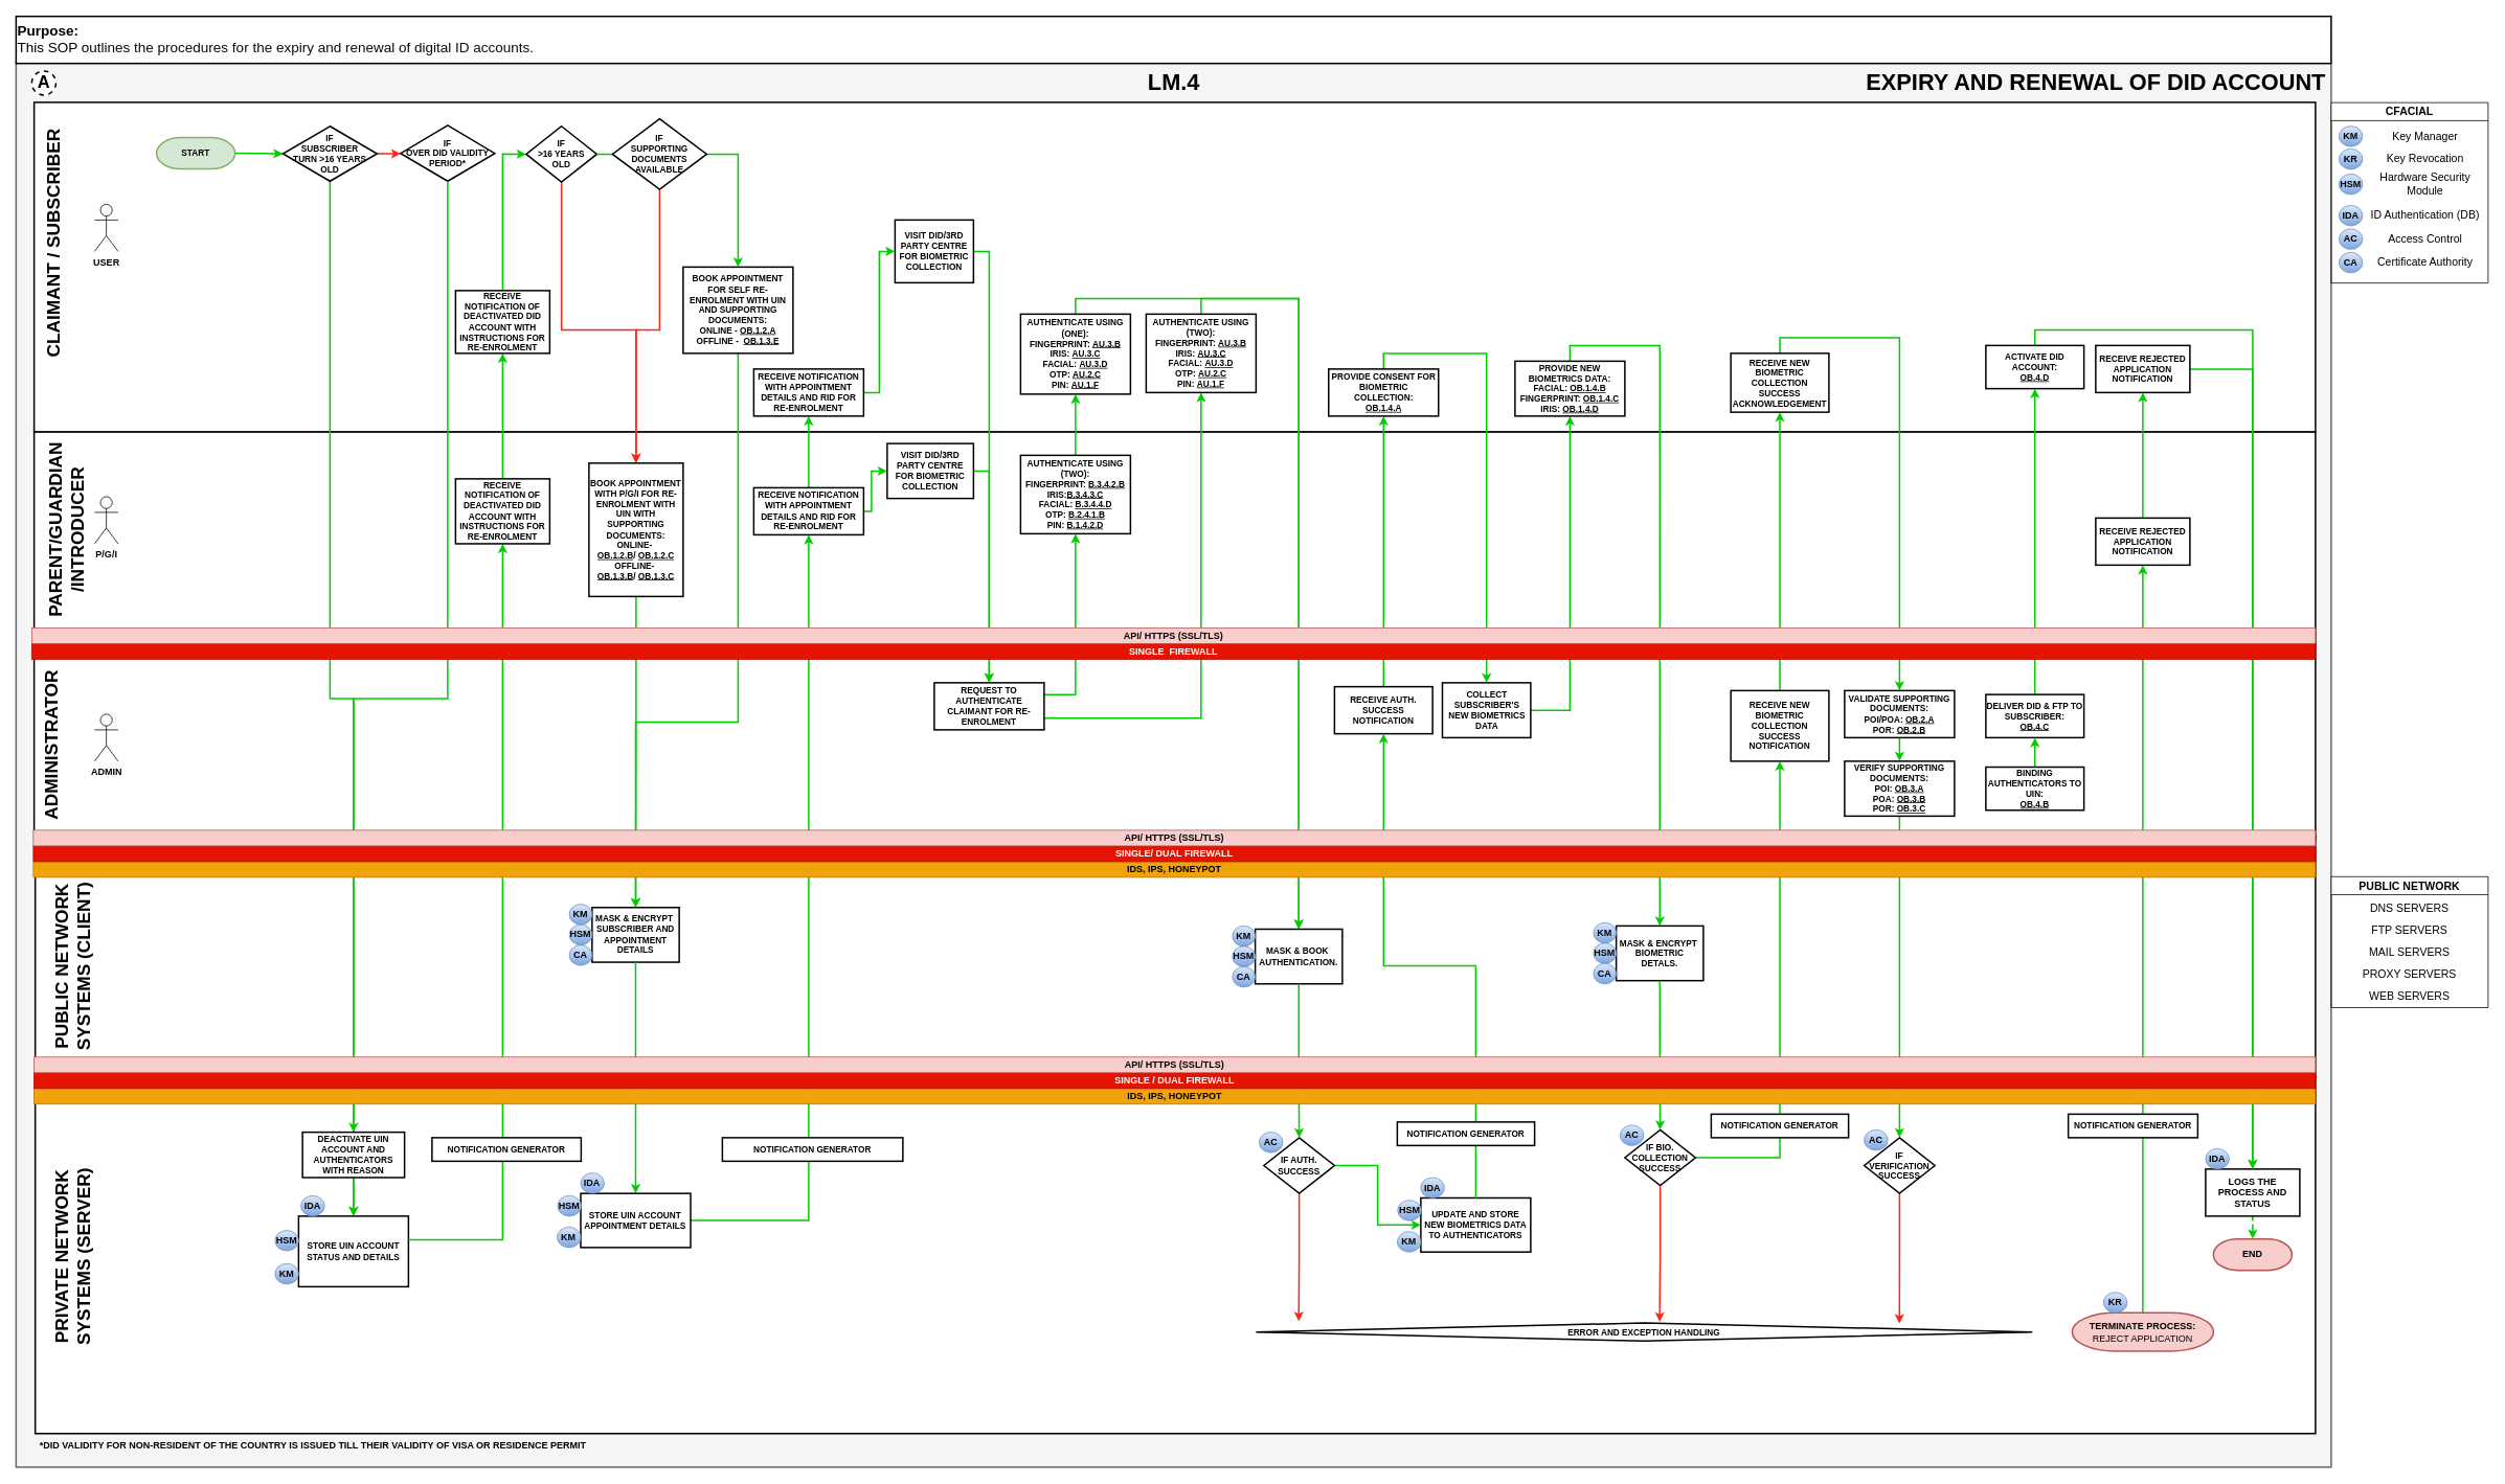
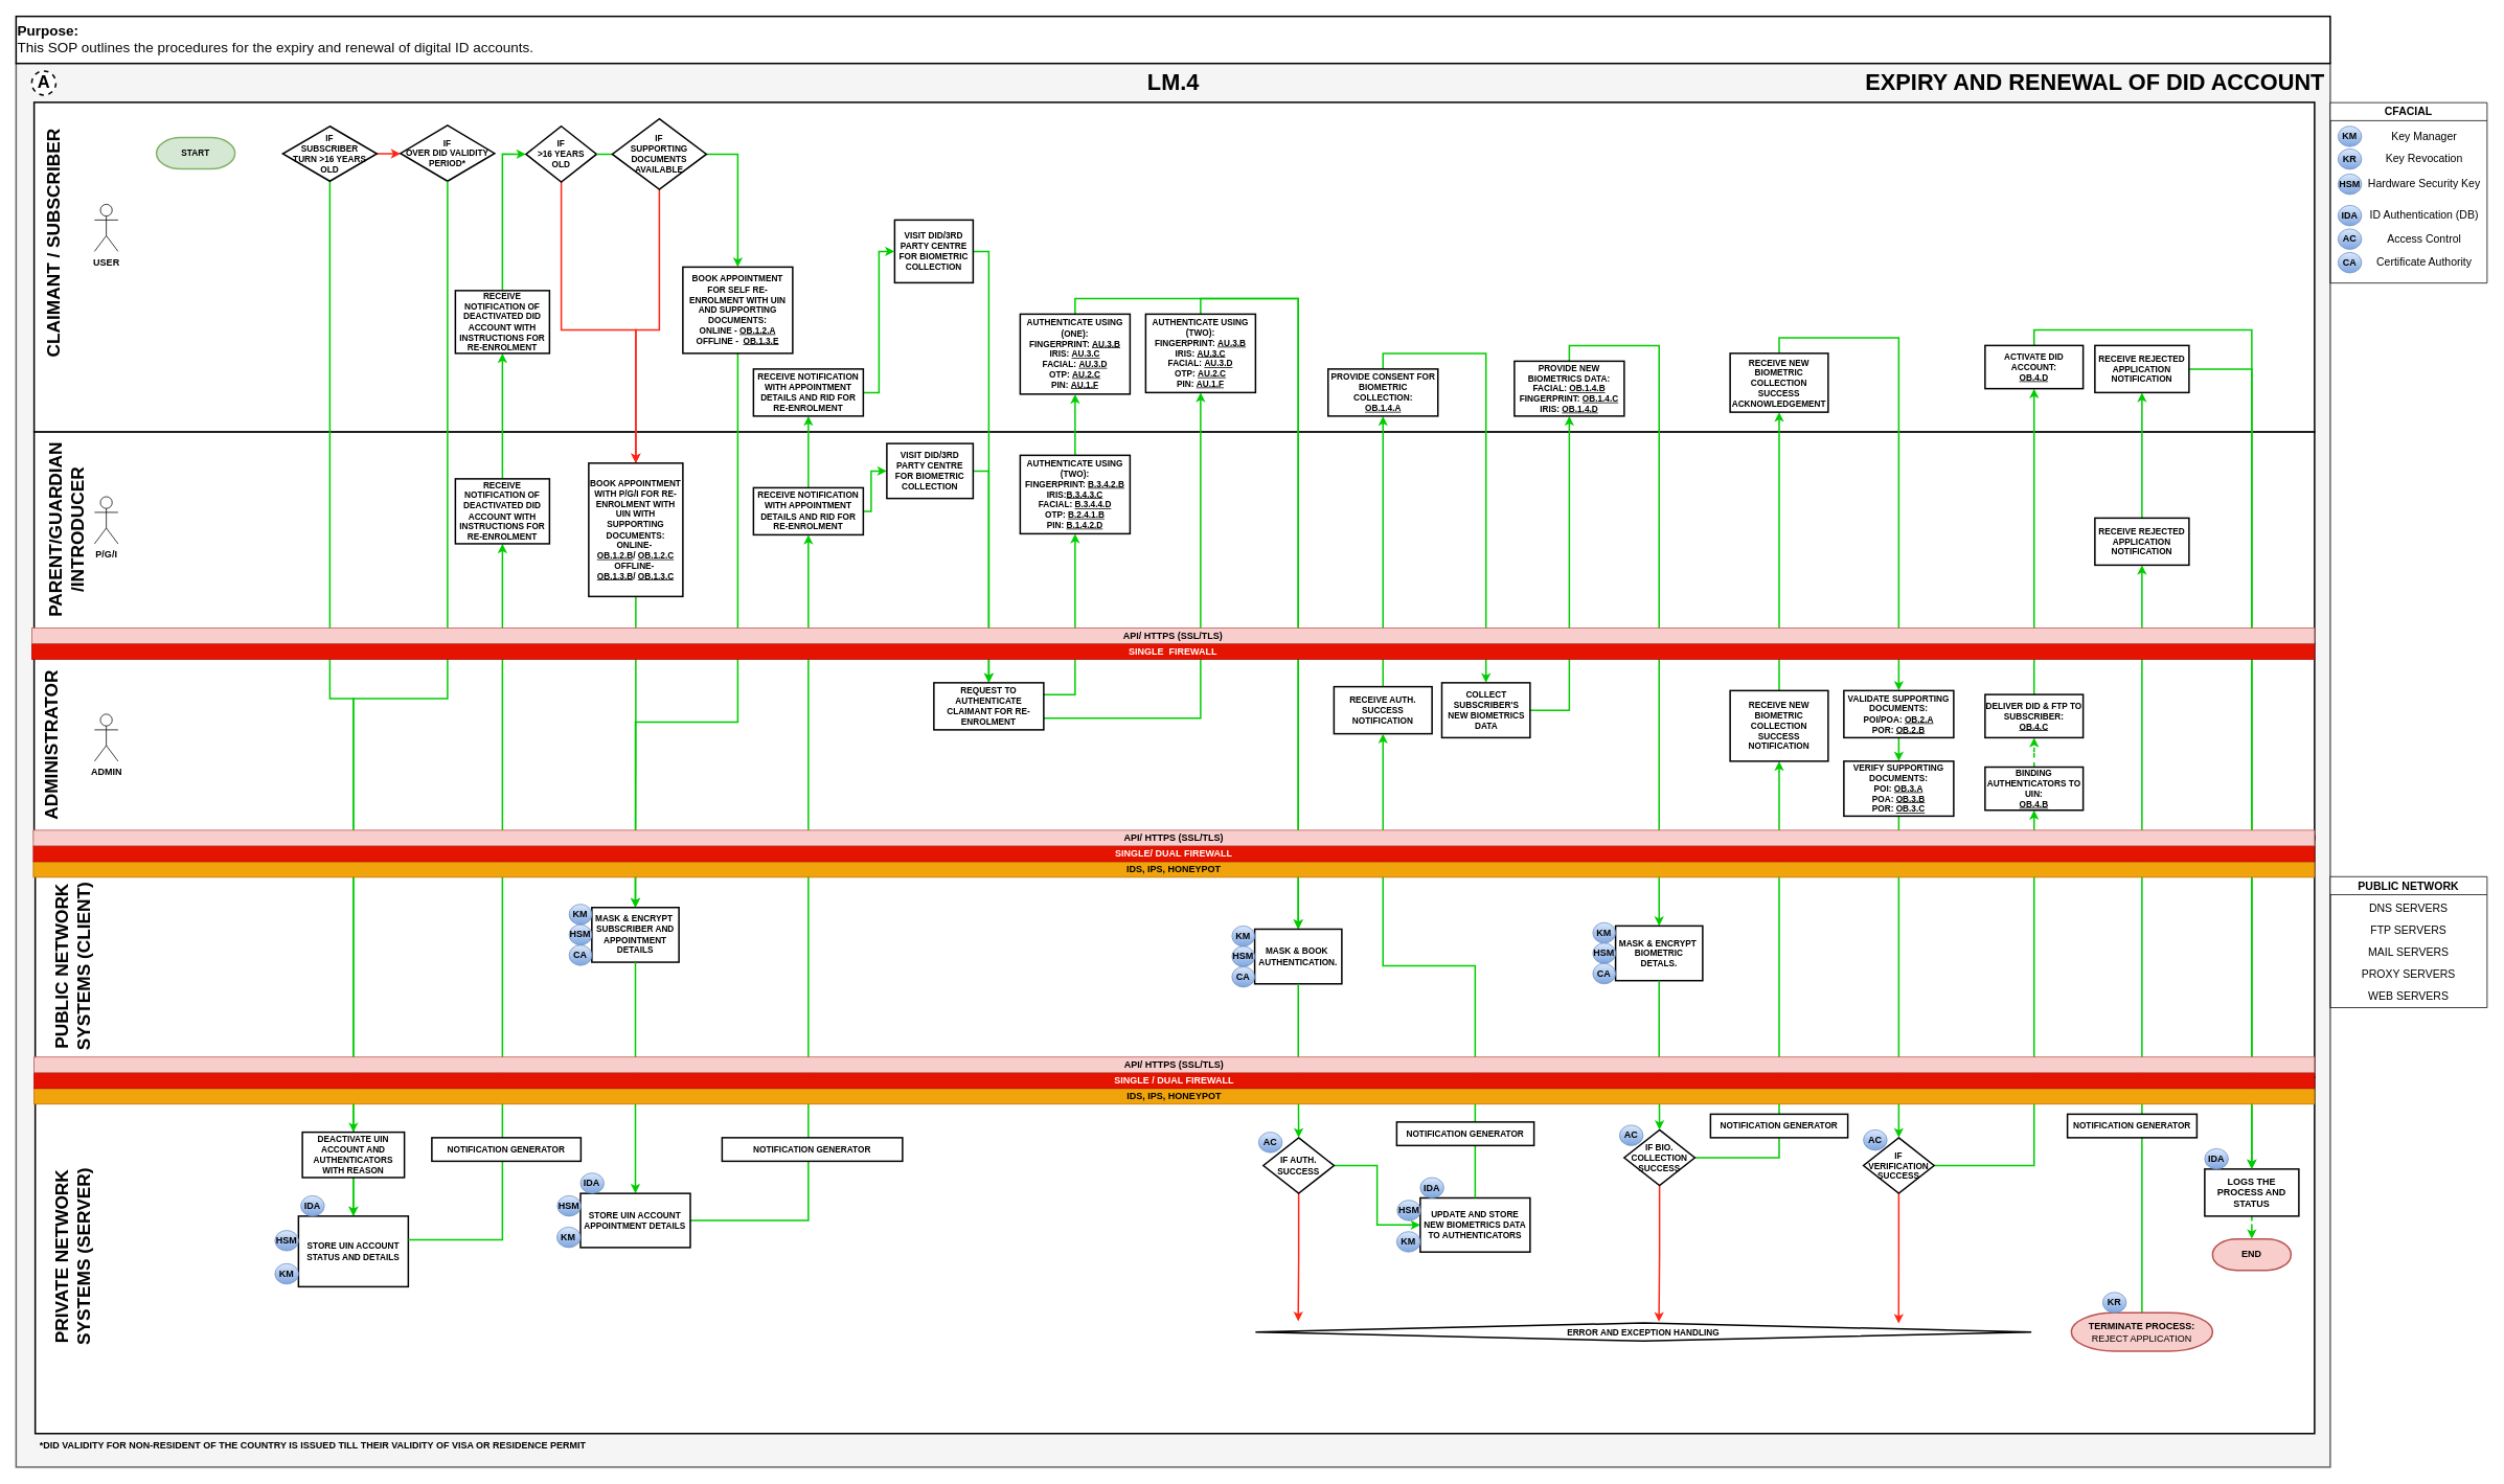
- <mxCell id="33" style="edgeStyle=orthogonalEdgeStyle;rounded=0;orthogonalLoop=1;jettySize=auto;html=1;exitX=1;exitY=0.5;exitDx=0;exitDy=0;exitPerimeter=0;entryX=0;entryY=0.5;entryDx=0;entryDy=0;strokeColor=#00CC00;strokeWidth=2;fontStyle=1;" parent="1" source="34" target="48" edge="1"><mxGeometry relative="1" as="geometry" /></mxCell>
- <mxCell id="17" value="Hardware Security Module" style="text;html=1;strokeColor=none;fillColor=none;align=center;verticalAlign=middle;whiteSpace=wrap;rounded=0;fontSize=14;" parent="10" vertex="1"><mxGeometry x="40" y="90" width="160" height="28" as="geometry" /></mxCell>
+ <mxCell id="17" value="Hardware Security Key" style="text;html=1;strokeColor=none;fillColor=none;align=center;verticalAlign=middle;whiteSpace=wrap;rounded=0;fontSize=14;" parent="10" vertex="1"><mxGeometry x="40" y="90" width="160" height="28" as="geometry" /></mxCell>
- <mxCell id="118" style="edgeStyle=orthogonalEdgeStyle;rounded=0;orthogonalLoop=1;jettySize=auto;html=1;exitX=0.5;exitY=0;exitDx=0;exitDy=0;strokeColor=#00CC00;strokeWidth=2;fontStyle=1;" parent="1" source="119" target="121" edge="1"><mxGeometry relative="1" as="geometry" /></mxCell>
+ <mxCell id="118" style="edgeStyle=orthogonalEdgeStyle;rounded=0;orthogonalLoop=1;jettySize=auto;html=1;exitX=0.5;exitY=0;exitDx=0;exitDy=0;strokeColor=#00CC00;strokeWidth=2;fontStyle=1;dashed=1;" parent="1" source="119" target="121" edge="1"><mxGeometry relative="1" as="geometry" /></mxCell>
+ <mxCell id="115" style="edgeStyle=orthogonalEdgeStyle;rounded=0;orthogonalLoop=1;jettySize=auto;html=1;exitX=1;exitY=0.5;exitDx=0;exitDy=0;entryX=0.5;entryY=1;entryDx=0;entryDy=0;strokeColor=#00CC00;strokeWidth=2;fontStyle=1;" parent="1" source="117" target="119" edge="1"><mxGeometry relative="1" as="geometry" /></mxCell>
